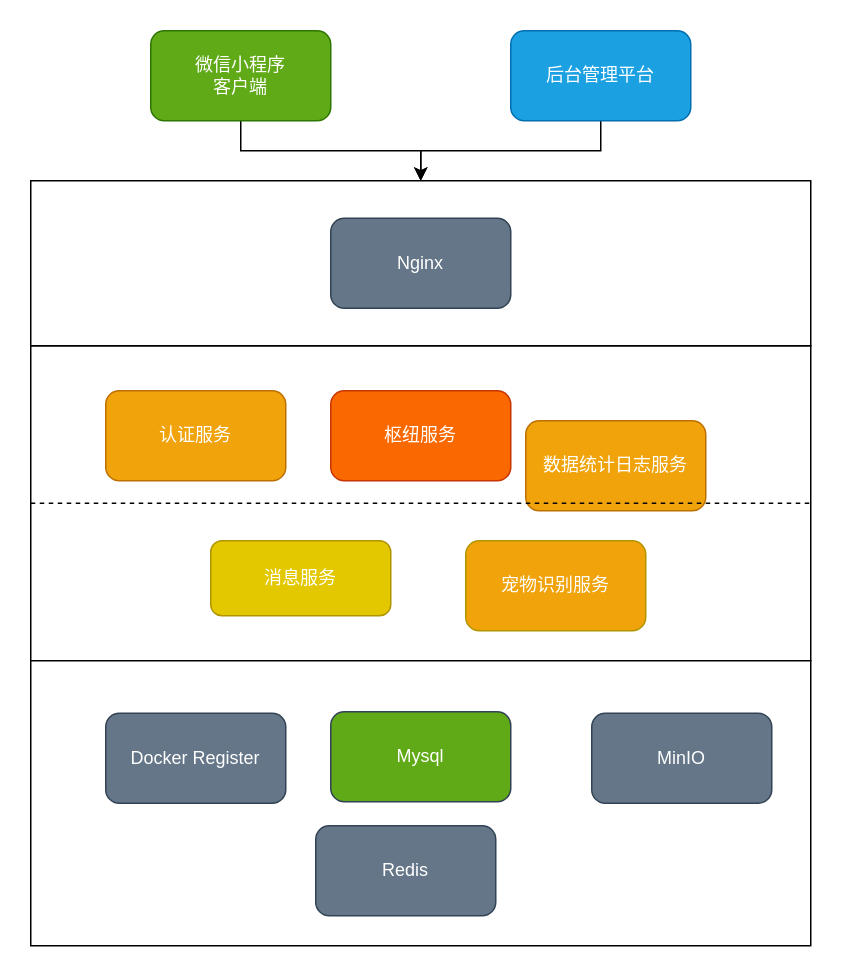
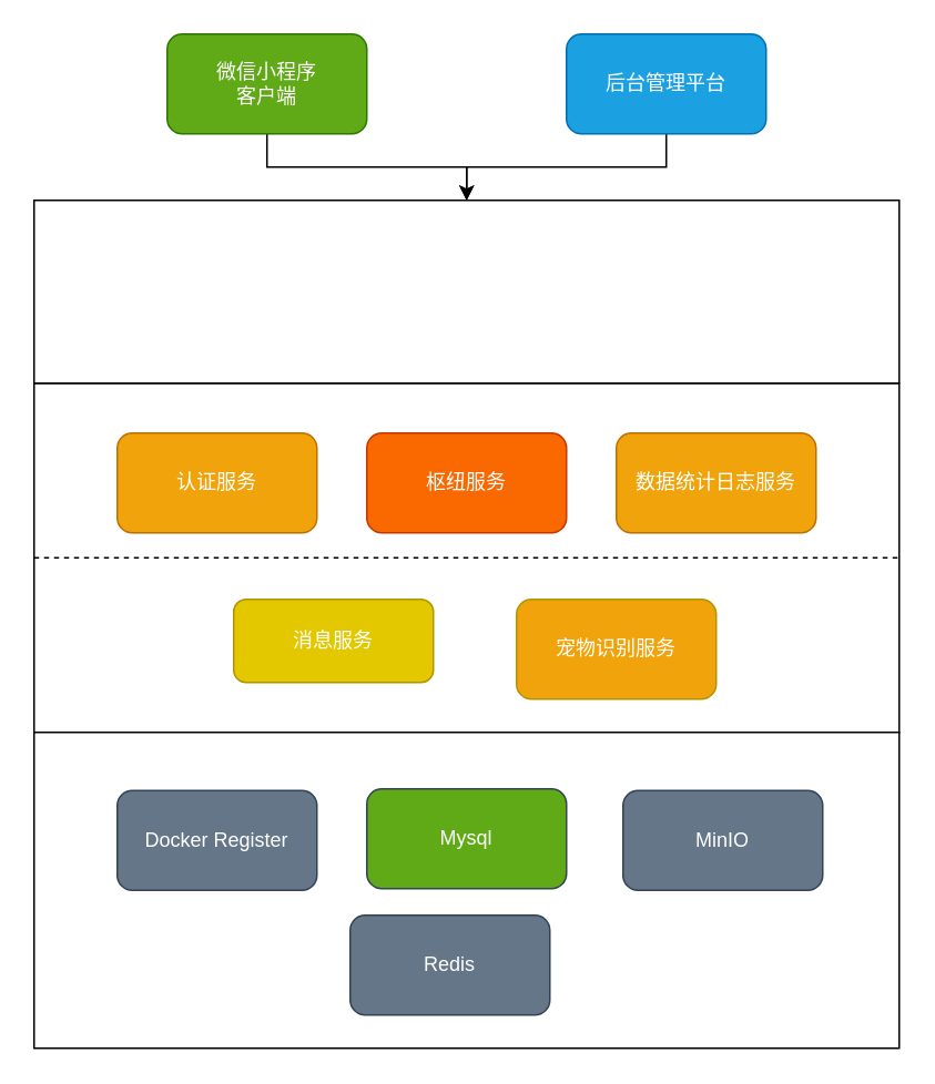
- <mxCell id="14" value="Nginx" style="rounded=1;whiteSpace=wrap;html=1;fillColor=#647687;strokeColor=#314354;fontColor=#ffffff;" parent="1" vertex="1"><mxGeometry x="220" y="145" width="120" height="60" as="geometry" /></mxCell>
- <mxCell id="6" value="数据统计日志服务" style="rounded=1;whiteSpace=wrap;html=1;fillColor=#f0a30a;strokeColor=#BD7000;fontColor=#ffffff;" parent="1" vertex="1"><mxGeometry x="350" y="280" width="120" height="60" as="geometry" /></mxCell>
+ <mxCell id="6" value="数据统计日志服务" style="rounded=1;whiteSpace=wrap;html=1;fillColor=#f0a30a;strokeColor=#BD7000;fontColor=#ffffff;" parent="1" vertex="1"><mxGeometry x="370" y="260" width="120" height="60" as="geometry" /></mxCell>
- <mxCell id="11" value="MinIO" style="rounded=1;whiteSpace=wrap;html=1;fillColor=#647687;strokeColor=#314354;fontColor=#ffffff;" parent="1" vertex="1"><mxGeometry x="394" y="475" width="120" height="60" as="geometry" /></mxCell>
+ <mxCell id="11" value="MinIO" style="rounded=1;whiteSpace=wrap;html=1;fillColor=#647687;strokeColor=#314354;fontColor=#ffffff;" parent="1" vertex="1"><mxGeometry x="374" y="475" width="120" height="60" as="geometry" /></mxCell>
